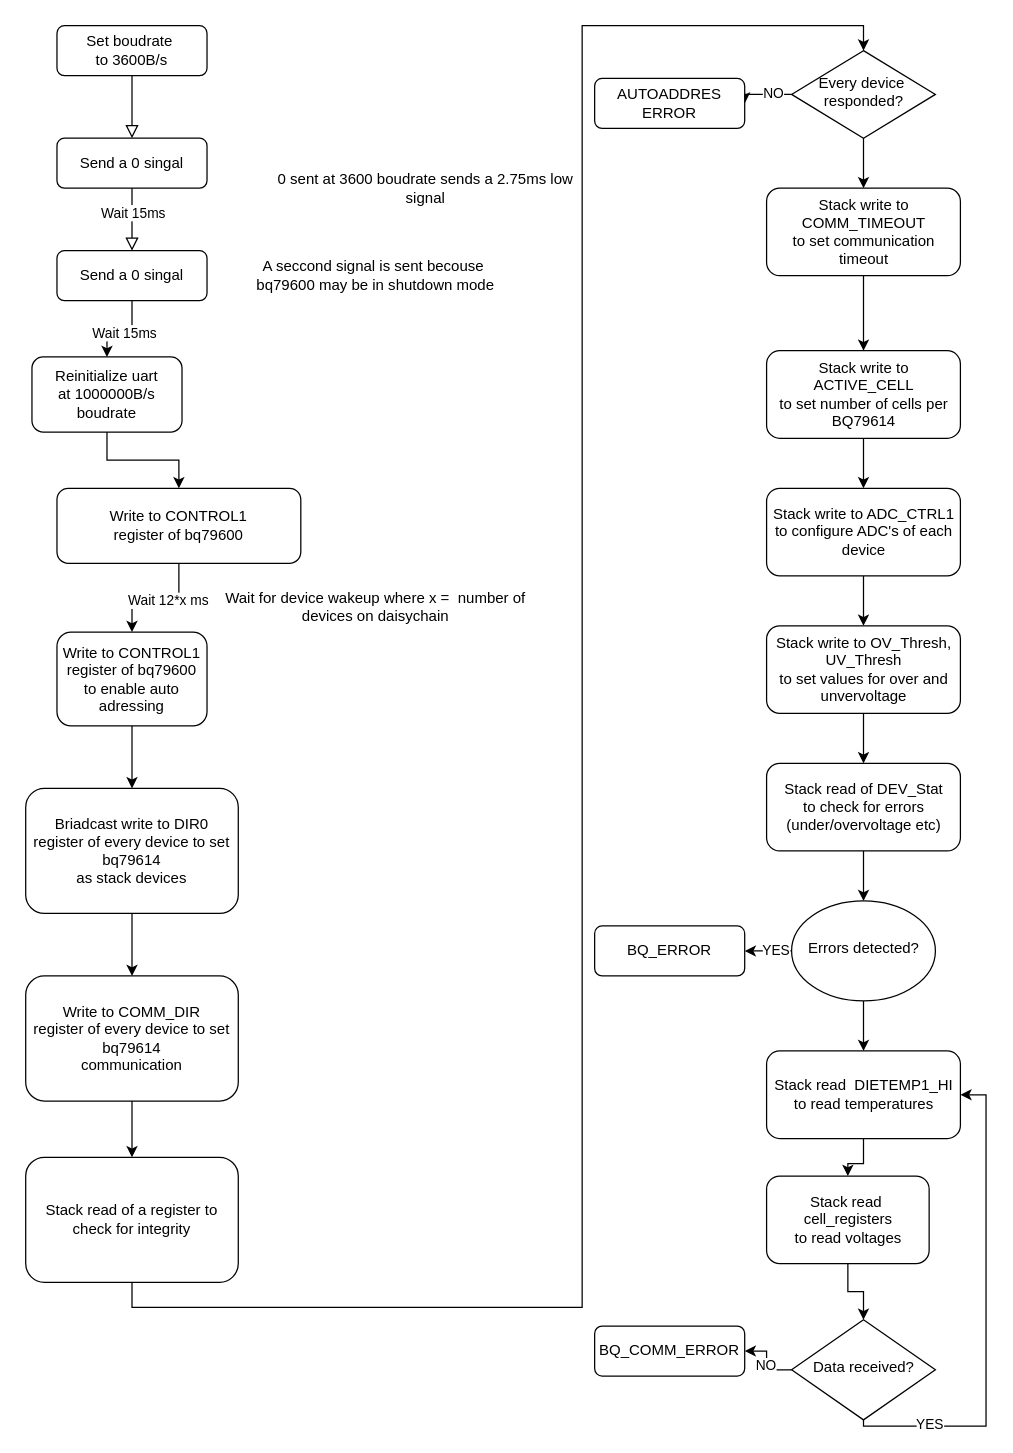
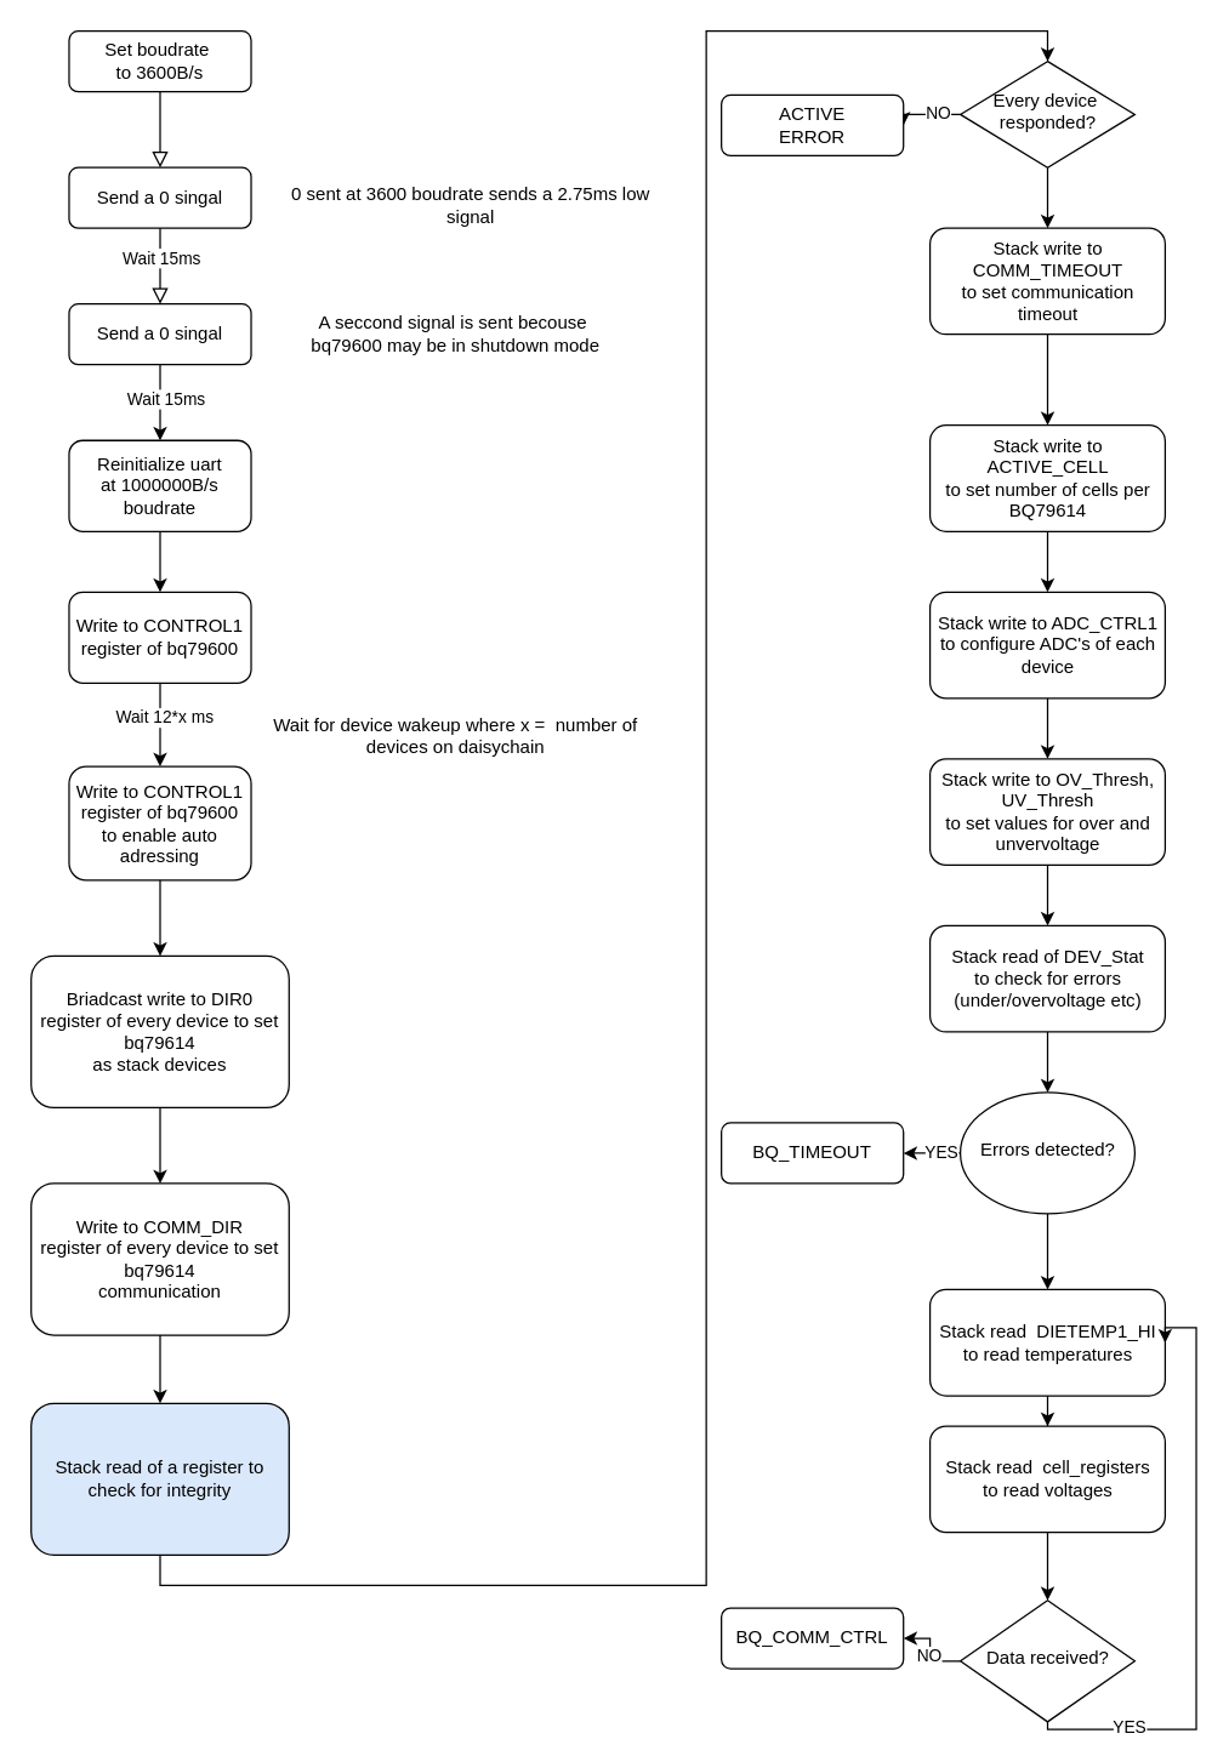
- <mxCell id="30" value="AUTOADDRES&lt;div&gt;ERROR&lt;/div&gt;" style="rounded=1;whiteSpace=wrap;html=1;fontSize=12;glass=0;strokeWidth=1;shadow=0;" vertex="1" parent="1"><mxGeometry x="475" y="62.25" width="120" height="40" as="geometry" /></mxCell>
+ <mxCell id="30" value="ACTIVE&lt;div&gt;ERROR&lt;/div&gt;" style="rounded=1;whiteSpace=wrap;html=1;fontSize=12;glass=0;strokeWidth=1;shadow=0;" vertex="1" parent="1"><mxGeometry x="475" y="62.25" width="120" height="40" as="geometry" /></mxCell>
- <mxCell id="5" value="0 sent at 3600 boudrate sends a 2.75ms low signal" style="text;html=1;align=center;verticalAlign=middle;whiteSpace=wrap;rounded=0;" vertex="1" parent="1"><mxGeometry x="215" y="135" width="250" height="30" as="geometry" /></mxCell>
+ <mxCell id="5" value="0 sent at 3600 boudrate sends a 2.75ms low signal" style="text;html=1;align=center;verticalAlign=middle;whiteSpace=wrap;rounded=0;" vertex="1" parent="1"><mxGeometry x="185" y="120" width="250" height="30" as="geometry" /></mxCell>
- <mxCell id="12" value="Reinitialize uart&lt;div&gt;at 1000000B/s boudrate&lt;/div&gt;" style="rounded=1;whiteSpace=wrap;html=1;fontSize=12;glass=0;strokeWidth=1;shadow=0;" vertex="1" parent="1"><mxGeometry x="25" y="285" width="120" height="60" as="geometry" /></mxCell>
+ <mxCell id="12" value="Reinitialize uart&lt;div&gt;at 1000000B/s boudrate&lt;/div&gt;" style="rounded=1;whiteSpace=wrap;html=1;fontSize=12;glass=0;strokeWidth=1;shadow=0;" vertex="1" parent="1"><mxGeometry x="45" y="290" width="120" height="60" as="geometry" /></mxCell>
- <mxCell id="16" value="Write to CONTROL1&lt;div&gt;register of bq79600&lt;/div&gt;" style="rounded=1;whiteSpace=wrap;html=1;fontSize=12;glass=0;strokeWidth=1;shadow=0;" vertex="1" parent="1"><mxGeometry x="45" y="390" width="195" height="60" as="geometry" /></mxCell>
+ <mxCell id="16" value="Write to CONTROL1&lt;div&gt;register of bq79600&lt;/div&gt;" style="rounded=1;whiteSpace=wrap;html=1;fontSize=12;glass=0;strokeWidth=1;shadow=0;" vertex="1" parent="1"><mxGeometry x="45" y="390" width="120" height="60" as="geometry" /></mxCell>
- <mxCell id="45" value="BQ_ERROR" style="rounded=1;whiteSpace=wrap;html=1;fontSize=12;glass=0;strokeWidth=1;shadow=0;" vertex="1" parent="1"><mxGeometry x="475" y="740" width="120" height="40" as="geometry" /></mxCell>
+ <mxCell id="45" value="BQ_TIMEOUT" style="rounded=1;whiteSpace=wrap;html=1;fontSize=12;glass=0;strokeWidth=1;shadow=0;" vertex="1" parent="1"><mxGeometry x="475" y="740" width="120" height="40" as="geometry" /></mxCell>
- <mxCell id="47" value="Stack read&amp;nbsp; DIETEMP1_HI&lt;div&gt;to read temperatures&lt;/div&gt;" style="rounded=1;whiteSpace=wrap;html=1;fontSize=12;glass=0;strokeWidth=1;shadow=0;" vertex="1" parent="1"><mxGeometry x="612.5" y="840" width="155" height="70" as="geometry" /></mxCell>
+ <mxCell id="47" value="Stack read&amp;nbsp; DIETEMP1_HI&lt;div&gt;to read temperatures&lt;/div&gt;" style="rounded=1;whiteSpace=wrap;html=1;fontSize=12;glass=0;strokeWidth=1;shadow=0;" vertex="1" parent="1"><mxGeometry x="612.5" y="850" width="155" height="70" as="geometry" /></mxCell>
- <mxCell id="25" value="Stack read of a register to check for integrity" style="rounded=1;whiteSpace=wrap;html=1;fontSize=12;glass=0;strokeWidth=1;shadow=0;" vertex="1" parent="1"><mxGeometry x="20" y="925" width="170" height="100" as="geometry" /></mxCell>
+ <mxCell id="25" value="Stack read of a register to check for integrity" style="rounded=1;whiteSpace=wrap;html=1;fontSize=12;glass=0;strokeWidth=1;shadow=0;fillColor=#dae8fc;" vertex="1" parent="1"><mxGeometry x="20" y="925" width="170" height="100" as="geometry" /></mxCell>
- <mxCell id="49" value="Stack read&amp;nbsp; cell_registers&lt;div&gt;&lt;span style=&quot;background-color: transparent; color: light-dark(rgb(0, 0, 0), rgb(255, 255, 255));&quot;&gt;to read voltages&lt;/span&gt;&lt;/div&gt;" style="rounded=1;whiteSpace=wrap;html=1;fontSize=12;glass=0;strokeWidth=1;shadow=0;" vertex="1" parent="1"><mxGeometry x="612.5" y="940" width="130" height="70" as="geometry" /></mxCell>
+ <mxCell id="49" value="Stack read&amp;nbsp; cell_registers&lt;div&gt;&lt;span style=&quot;background-color: transparent; color: light-dark(rgb(0, 0, 0), rgb(255, 255, 255));&quot;&gt;to read voltages&lt;/span&gt;&lt;/div&gt;" style="rounded=1;whiteSpace=wrap;html=1;fontSize=12;glass=0;strokeWidth=1;shadow=0;" vertex="1" parent="1"><mxGeometry x="612.5" y="940" width="155" height="70" as="geometry" /></mxCell>
- <mxCell id="55" value="BQ_COMM_ERROR" style="rounded=1;whiteSpace=wrap;html=1;fontSize=12;glass=0;strokeWidth=1;shadow=0;" vertex="1" parent="1"><mxGeometry x="475" y="1060" width="120" height="40" as="geometry" /></mxCell>
+ <mxCell id="55" value="BQ_COMM_CTRL" style="rounded=1;whiteSpace=wrap;html=1;fontSize=12;glass=0;strokeWidth=1;shadow=0;" vertex="1" parent="1"><mxGeometry x="475" y="1060" width="120" height="40" as="geometry" /></mxCell>
